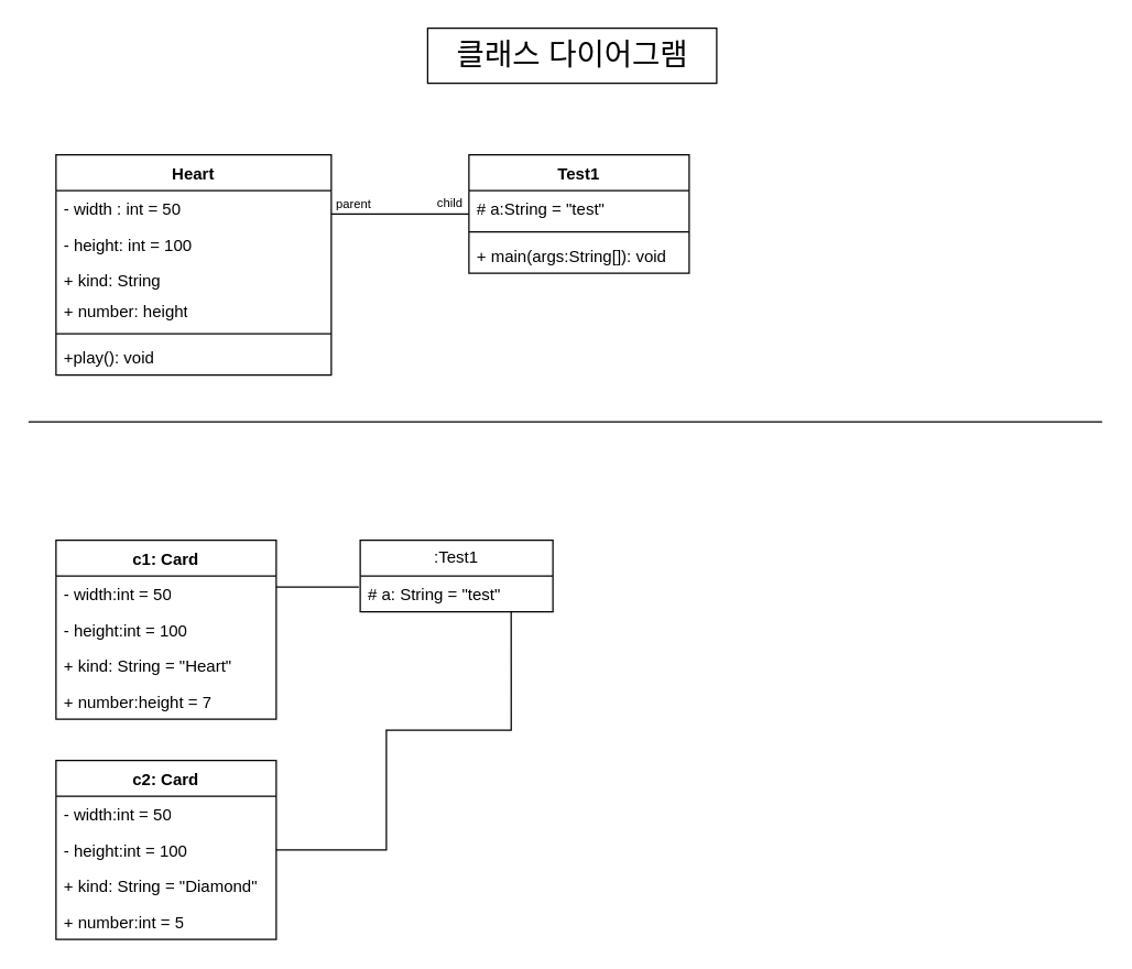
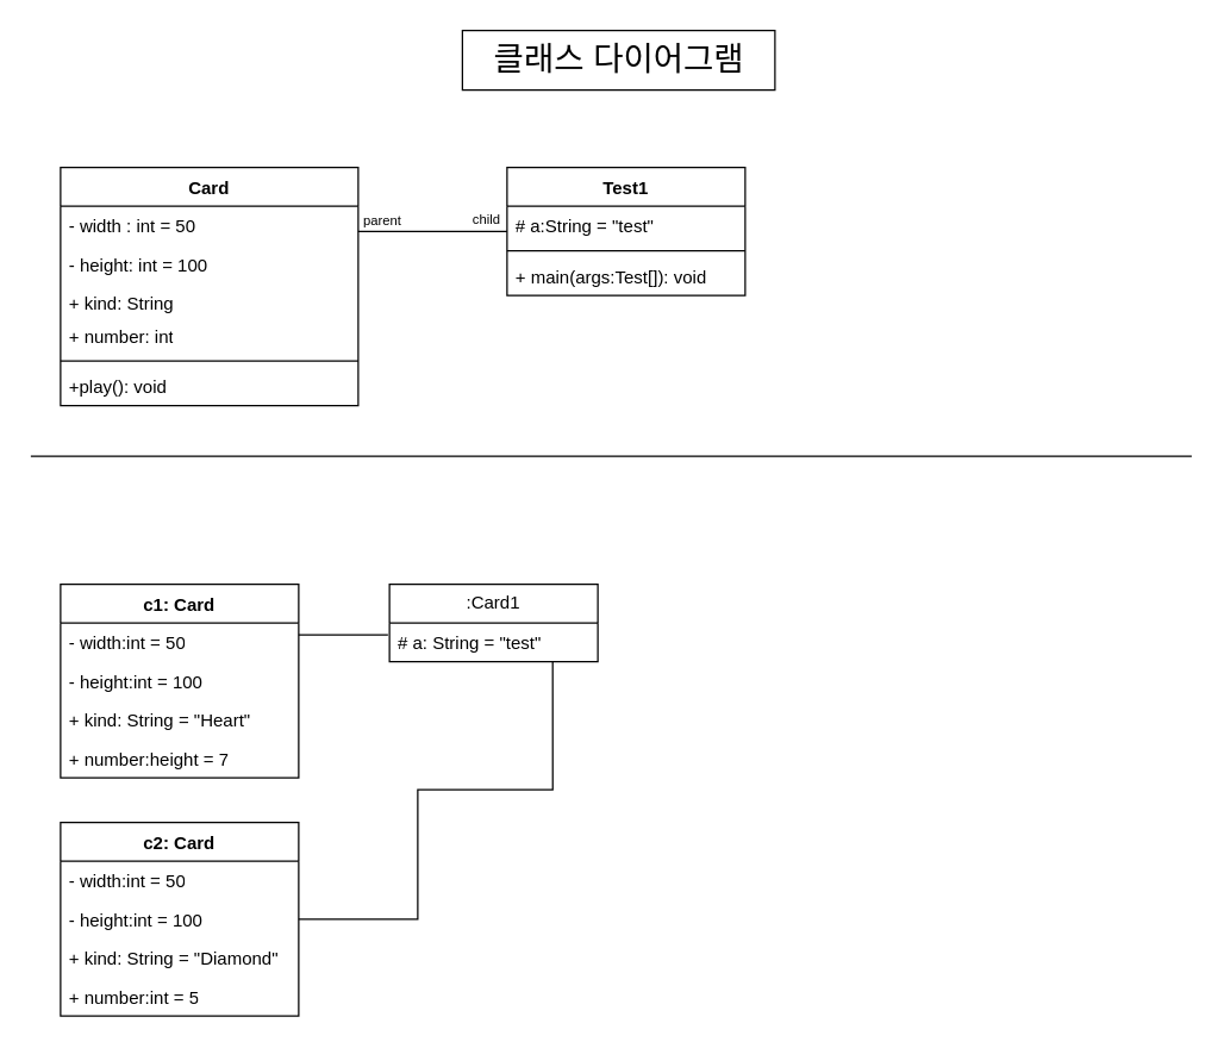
- <mxCell id="3" value="Heart" style="swimlane;fontStyle=1;align=center;verticalAlign=top;childLayout=stackLayout;horizontal=1;startSize=26;horizontalStack=0;resizeParent=1;resizeParentMax=0;resizeLast=0;collapsible=1;marginBottom=0;whiteSpace=wrap;html=1;" vertex="1" parent="1"><mxGeometry x="40" y="112" width="200" height="160" as="geometry" /></mxCell>
+ <mxCell id="3" value="Card" style="swimlane;fontStyle=1;align=center;verticalAlign=top;childLayout=stackLayout;horizontal=1;startSize=26;horizontalStack=0;resizeParent=1;resizeParentMax=0;resizeLast=0;collapsible=1;marginBottom=0;whiteSpace=wrap;html=1;" vertex="1" parent="1"><mxGeometry x="40" y="112" width="200" height="160" as="geometry" /></mxCell>
- <mxCell id="13" value="+ main(args:String[]): void" style="text;strokeColor=none;fillColor=none;align=left;verticalAlign=top;spacingLeft=4;spacingRight=4;overflow=hidden;rotatable=0;points=[[0,0.5],[1,0.5]];portConstraint=eastwest;whiteSpace=wrap;html=1;" vertex="1" parent="10"><mxGeometry y="60" width="160" height="26" as="geometry" /></mxCell>
+ <mxCell id="13" value="+ main(args:Test[]): void" style="text;strokeColor=none;fillColor=none;align=left;verticalAlign=top;spacingLeft=4;spacingRight=4;overflow=hidden;rotatable=0;points=[[0,0.5],[1,0.5]];portConstraint=eastwest;whiteSpace=wrap;html=1;" vertex="1" parent="10"><mxGeometry y="60" width="160" height="26" as="geometry" /></mxCell>
- <mxCell id="7" value="+ number: height" style="text;strokeColor=none;fillColor=none;align=left;verticalAlign=top;spacingLeft=4;spacingRight=4;overflow=hidden;rotatable=0;points=[[0,0.5],[1,0.5]];portConstraint=eastwest;whiteSpace=wrap;html=1;" vertex="1" parent="3"><mxGeometry y="100" width="200" height="26" as="geometry" /></mxCell>
+ <mxCell id="7" value="+ number: int" style="text;strokeColor=none;fillColor=none;align=left;verticalAlign=top;spacingLeft=4;spacingRight=4;overflow=hidden;rotatable=0;points=[[0,0.5],[1,0.5]];portConstraint=eastwest;whiteSpace=wrap;html=1;" vertex="1" parent="3"><mxGeometry y="100" width="200" height="26" as="geometry" /></mxCell>
- <mxCell id="28" value=":Test1" style="swimlane;fontStyle=0;childLayout=stackLayout;horizontal=1;startSize=26;fillColor=none;horizontalStack=0;resizeParent=1;resizeParentMax=0;resizeLast=0;collapsible=1;marginBottom=0;whiteSpace=wrap;html=1;" vertex="1" parent="1"><mxGeometry x="261" y="392" width="140" height="52" as="geometry" /></mxCell>
+ <mxCell id="28" value=":Card1" style="swimlane;fontStyle=0;childLayout=stackLayout;horizontal=1;startSize=26;fillColor=none;horizontalStack=0;resizeParent=1;resizeParentMax=0;resizeLast=0;collapsible=1;marginBottom=0;whiteSpace=wrap;html=1;" vertex="1" parent="1"><mxGeometry x="261" y="392" width="140" height="52" as="geometry" /></mxCell>
